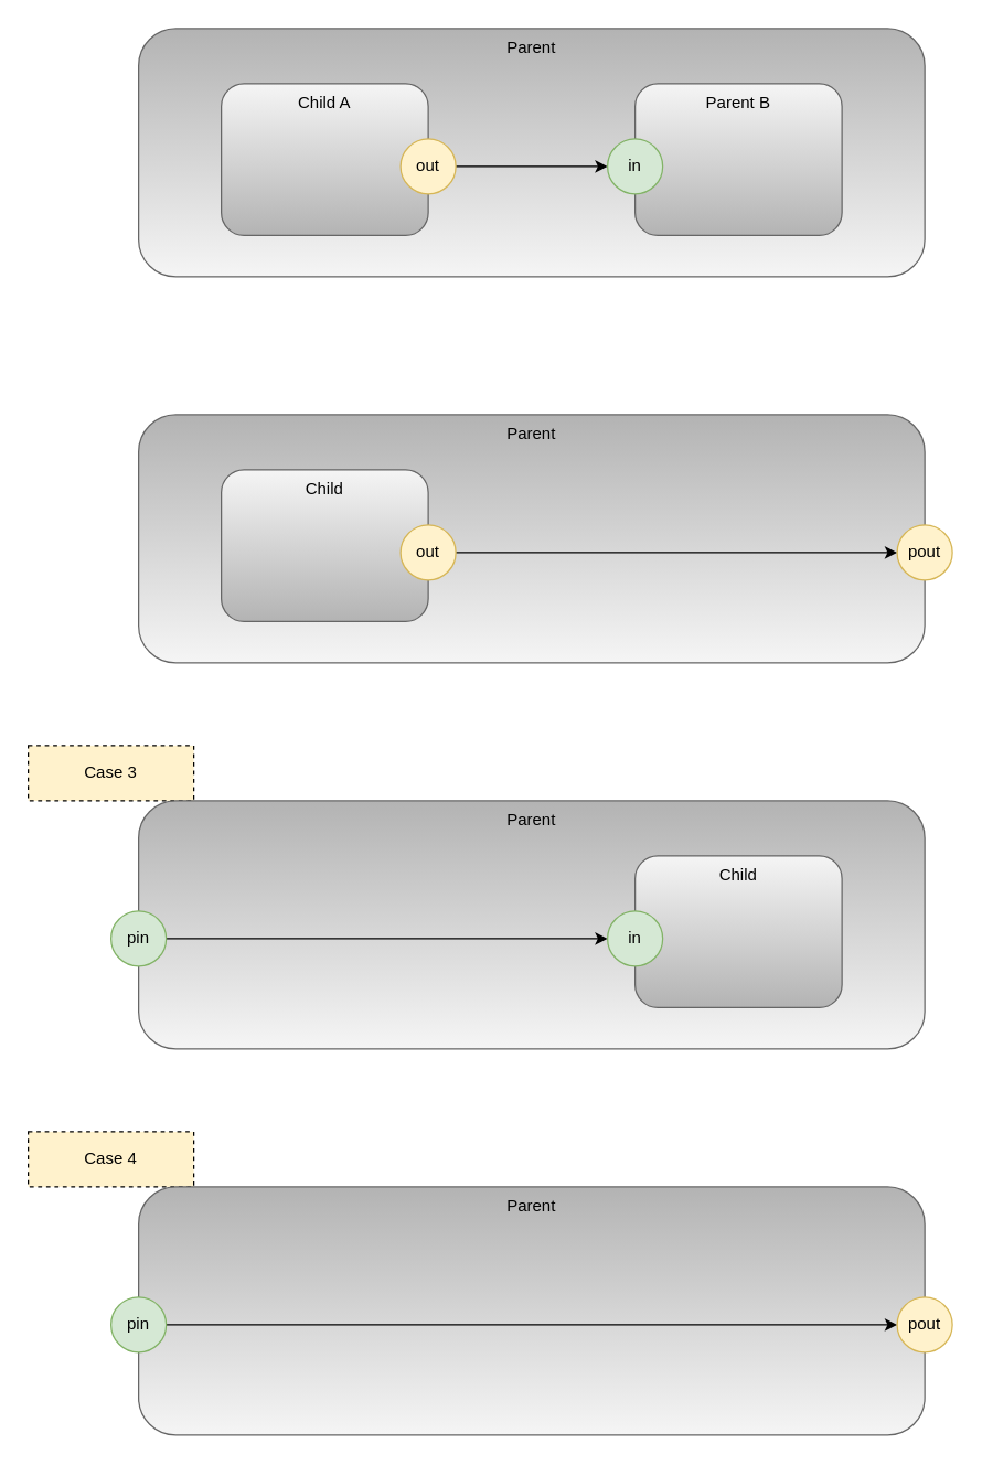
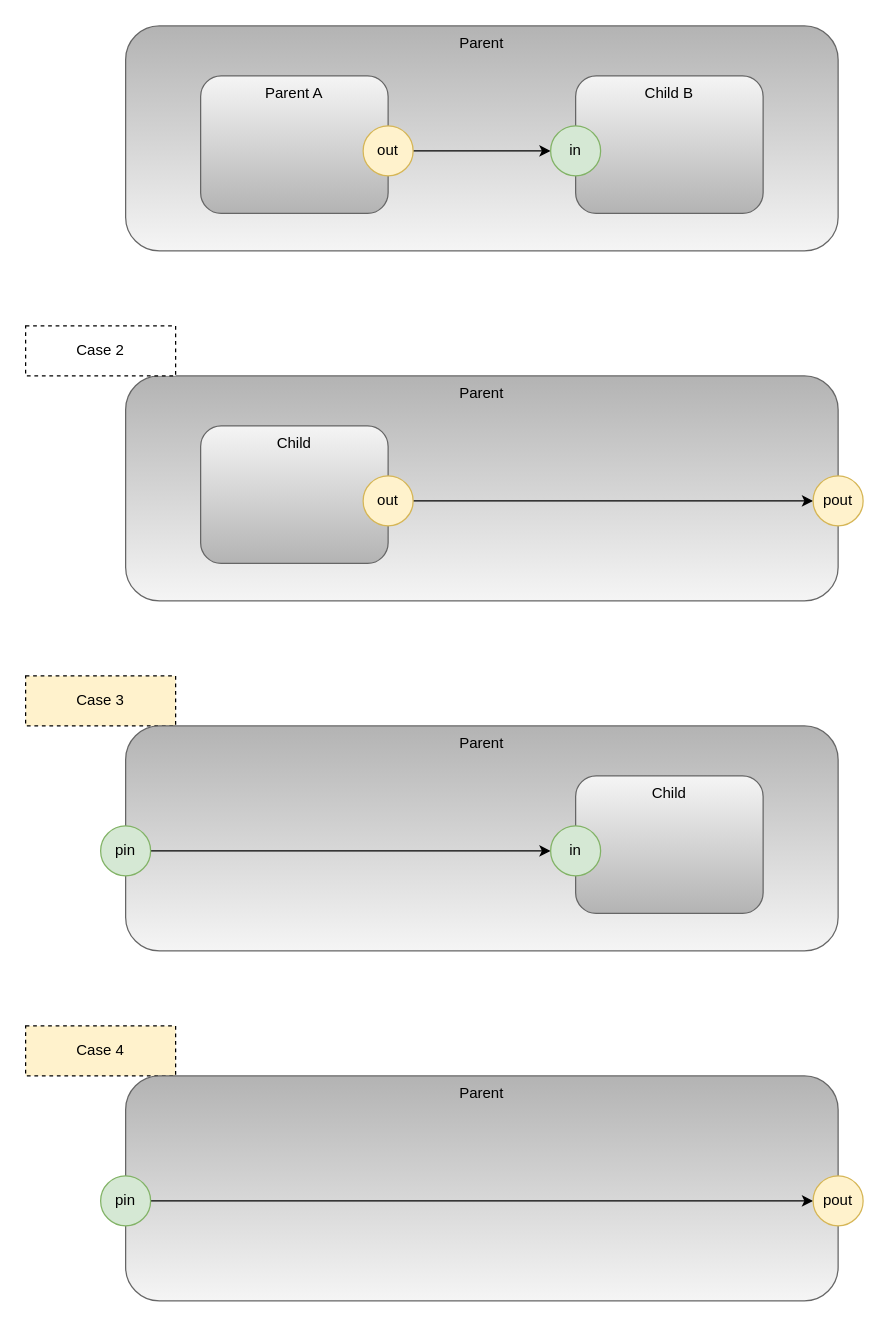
- <mxCell id="3" value="Child A" style="rounded=1;whiteSpace=wrap;html=1;horizontal=1;verticalAlign=top;fillColor=#f5f5f5;strokeColor=#666666;gradientColor=#b3b3b3;" vertex="1" parent="1"><mxGeometry x="160" y="60" width="150" height="110" as="geometry" /></mxCell>
+ <mxCell id="3" value="Parent A" style="rounded=1;whiteSpace=wrap;html=1;horizontal=1;verticalAlign=top;fillColor=#f5f5f5;strokeColor=#666666;gradientColor=#b3b3b3;" vertex="1" parent="1"><mxGeometry x="160" y="60" width="150" height="110" as="geometry" /></mxCell>
- <mxCell id="6" value="Parent B" style="rounded=1;whiteSpace=wrap;html=1;horizontal=1;verticalAlign=top;fillColor=#f5f5f5;strokeColor=#666666;gradientColor=#b3b3b3;" vertex="1" parent="1"><mxGeometry x="460" y="60" width="150" height="110" as="geometry" /></mxCell>
+ <mxCell id="6" value="Child B" style="rounded=1;whiteSpace=wrap;html=1;horizontal=1;verticalAlign=top;fillColor=#f5f5f5;strokeColor=#666666;gradientColor=#b3b3b3;" vertex="1" parent="1"><mxGeometry x="460" y="60" width="150" height="110" as="geometry" /></mxCell>
+ <mxCell id="13" value="Case 2" style="rounded=0;whiteSpace=wrap;html=1;dashed=1;" vertex="1" parent="1"><mxGeometry x="20" y="260" width="120" height="40" as="geometry" /></mxCell>
